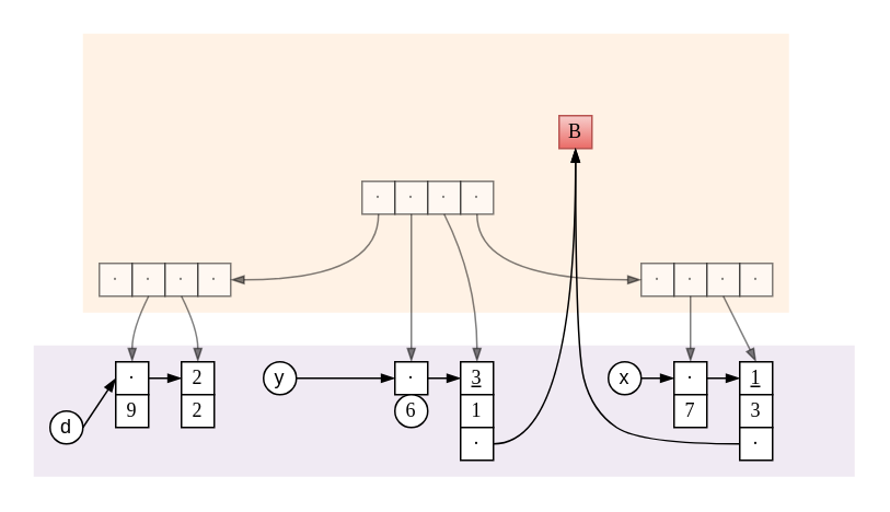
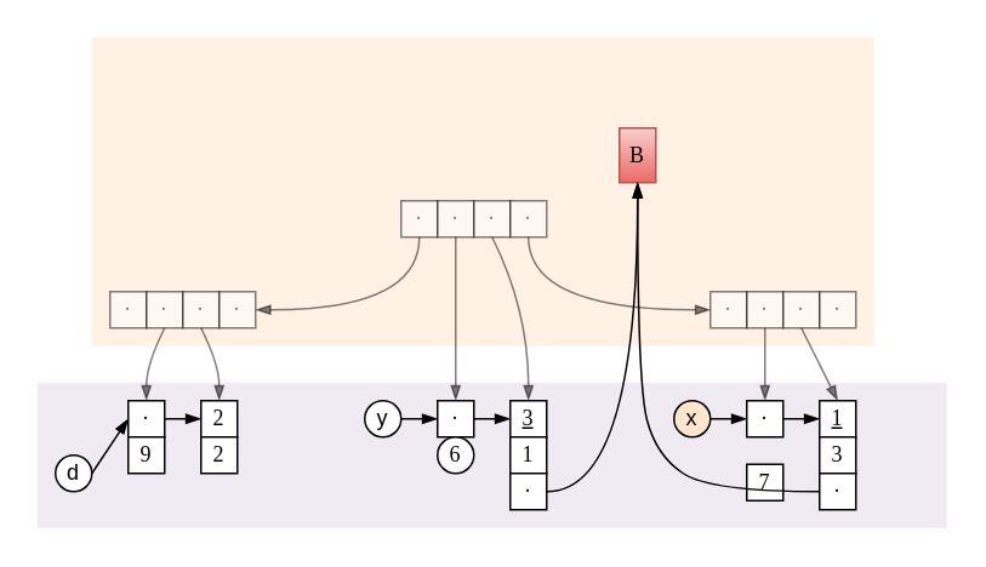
- <mxCell id="47" value="B" style="rounded=0;whiteSpace=wrap;html=1;fontFamily=Verdana;strokeColor=#b85450;fillColor=#f8cecc;gradientColor=#ea6b66;" parent="1" vertex="1"><mxGeometry x="340" y="70" width="20" height="20" as="geometry" /></mxCell>
+ <mxCell id="47" value="B" style="rounded=0;whiteSpace=wrap;html=1;fontFamily=Verdana;strokeColor=#b85450;fillColor=#f8cecc;gradientColor=#ea6b66;" parent="1" vertex="1"><mxGeometry x="340" y="70" width="20" height="30" as="geometry" /></mxCell>
- <mxCell id="21" value="y" style="ellipse;whiteSpace=wrap;html=1;aspect=fixed;" parent="1" vertex="1"><mxGeometry x="160" y="220" width="20" height="20" as="geometry" /></mxCell>
+ <mxCell id="21" value="y" style="ellipse;whiteSpace=wrap;html=1;aspect=fixed;" parent="1" vertex="1"><mxGeometry x="200" y="220" width="20" height="20" as="geometry" /></mxCell>
- <mxCell id="26" value="x" style="ellipse;whiteSpace=wrap;html=1;aspect=fixed;" parent="1" vertex="1"><mxGeometry x="370" y="220" width="20" height="20" as="geometry" /></mxCell>
+ <mxCell id="26" value="x" style="ellipse;whiteSpace=wrap;html=1;aspect=fixed;fillColor=#ffe6cc;" parent="1" vertex="1"><mxGeometry x="370" y="220" width="20" height="20" as="geometry" /></mxCell>
- <mxCell id="28" value="7" style="rounded=0;whiteSpace=wrap;html=1;fontFamily=Verdana;" parent="1" vertex="1"><mxGeometry x="410" y="240" width="20" height="20" as="geometry" /></mxCell>
+ <mxCell id="28" value="7" style="rounded=0;whiteSpace=wrap;html=1;fontFamily=Verdana;" parent="1" vertex="1"><mxGeometry x="410" y="255" width="20" height="20" as="geometry" /></mxCell>
